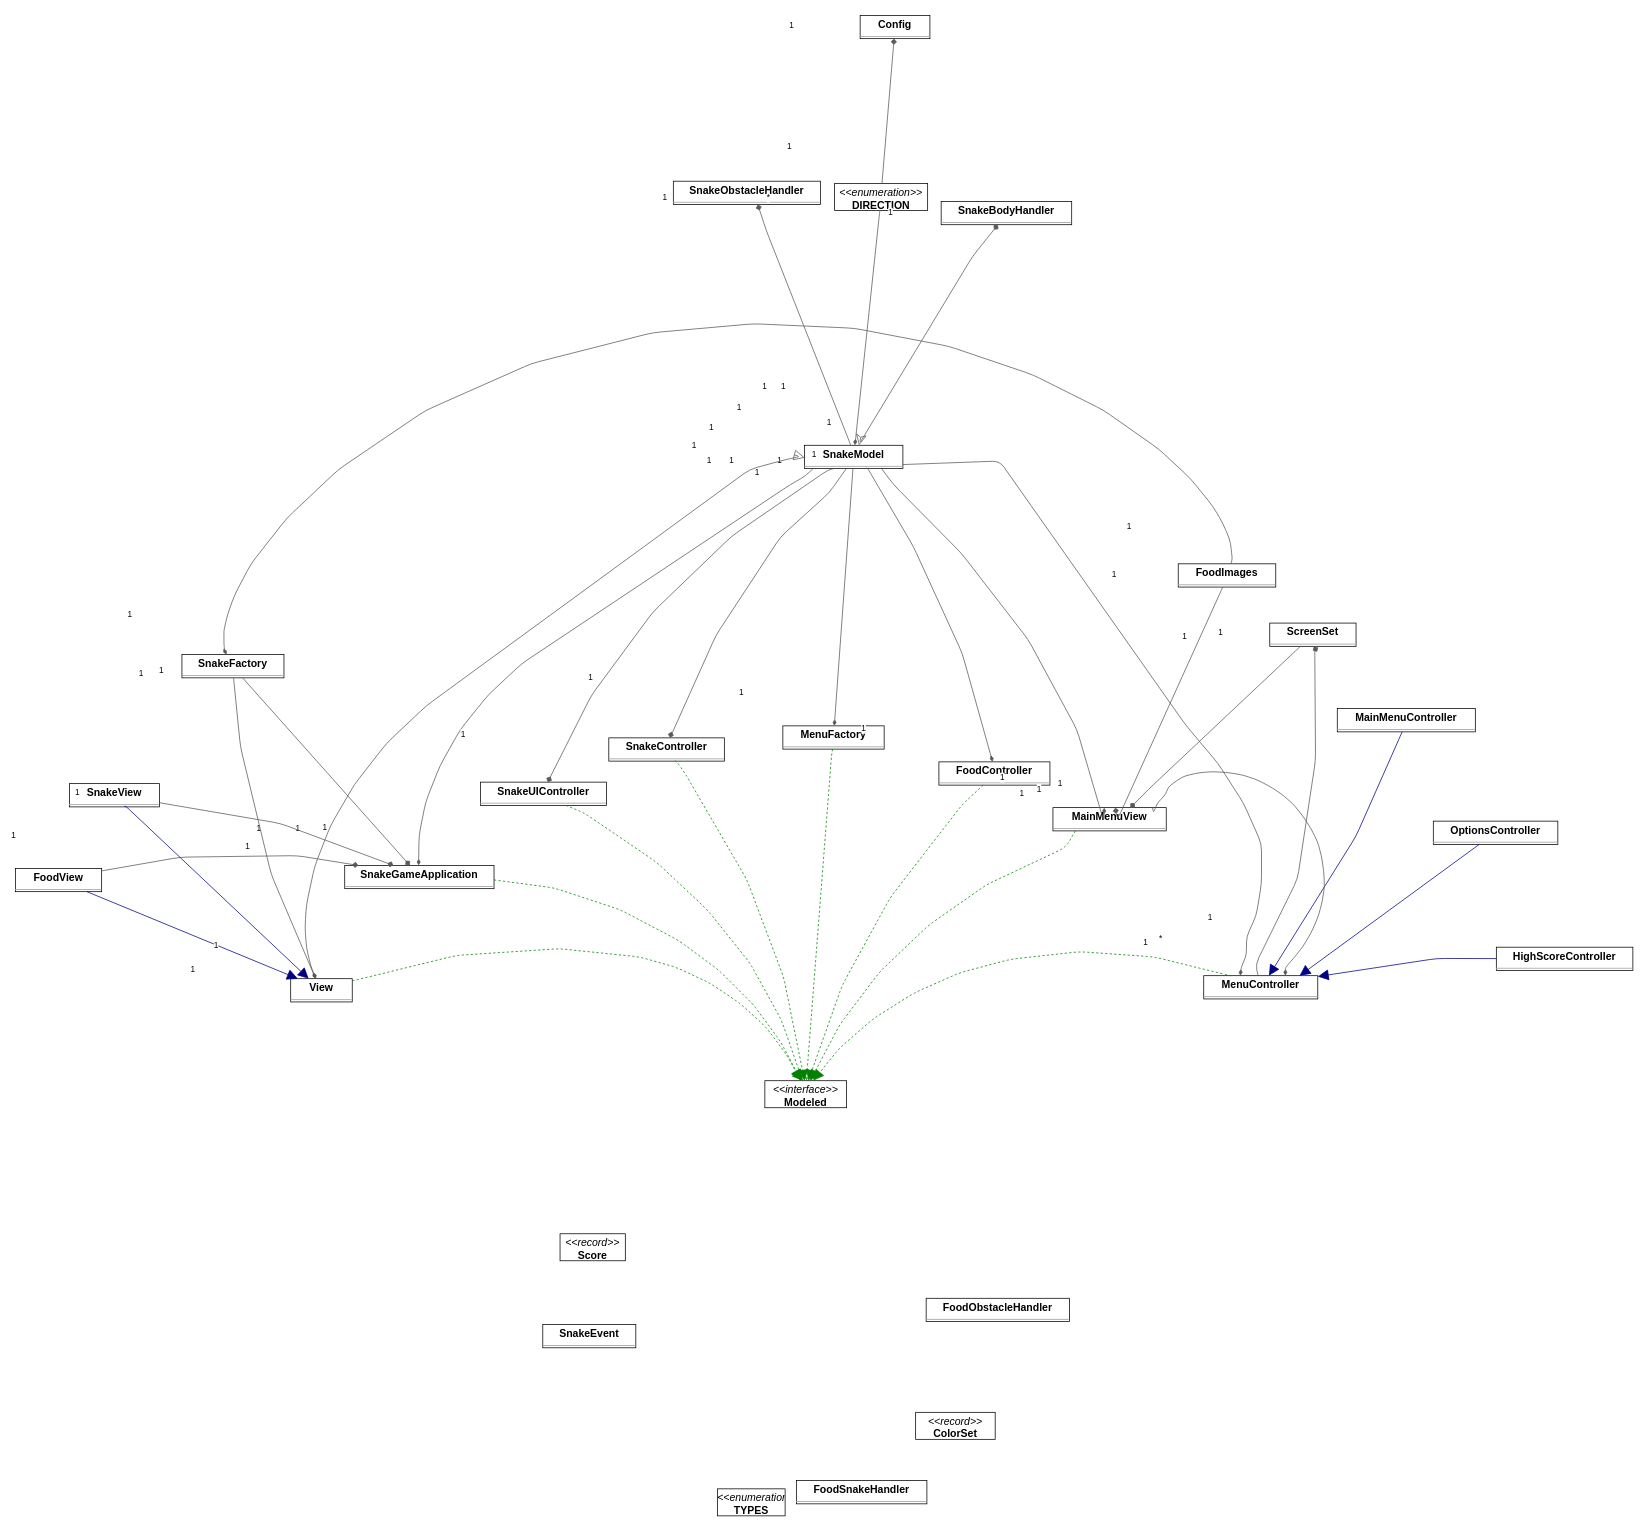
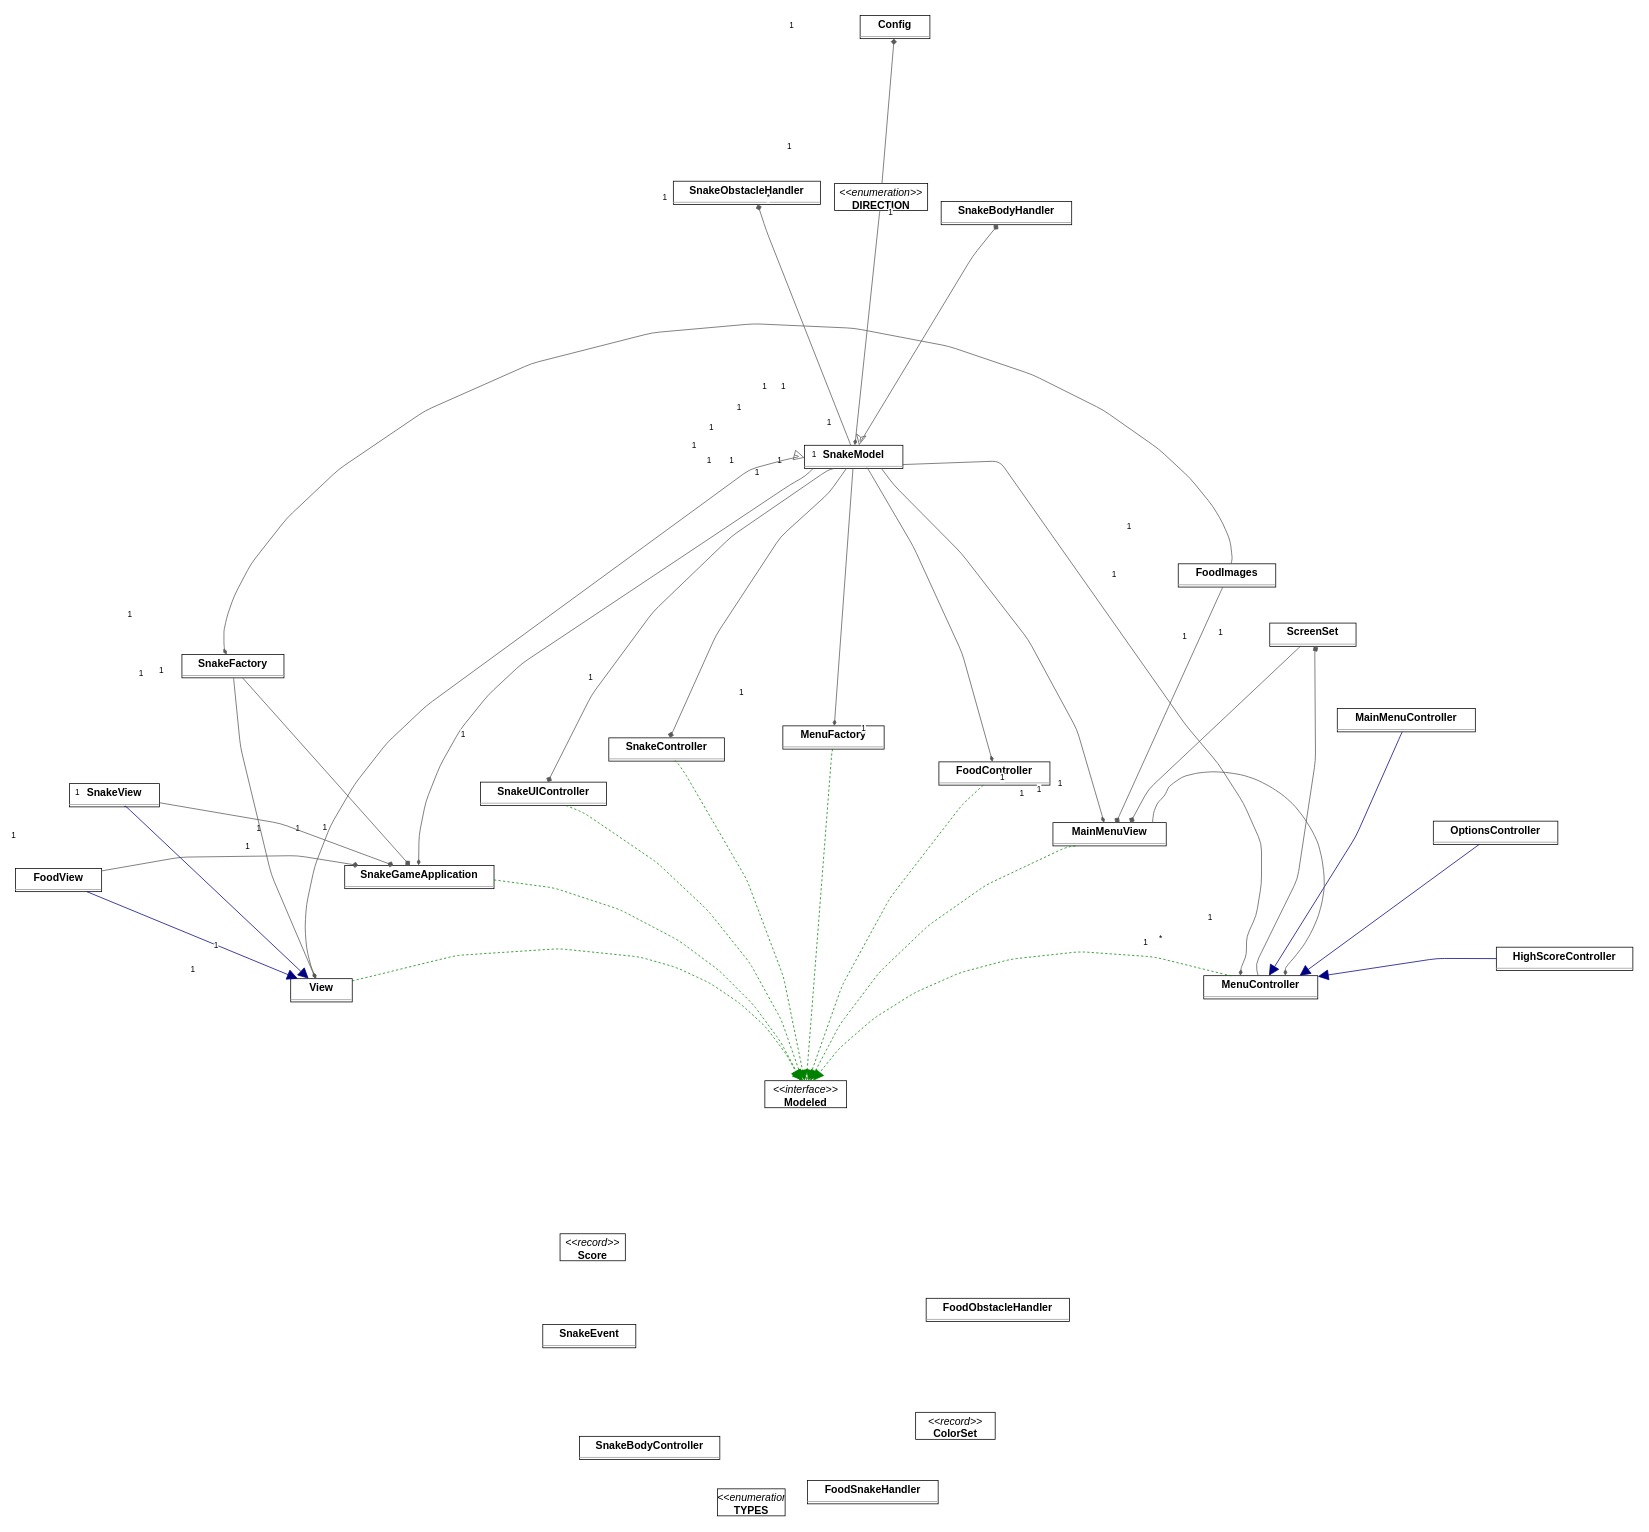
- <mxCell id="12" value="&lt;p style=&quot;margin:0px;margin-top:4px;text-align:center;&quot;&gt;&lt;b&gt;MainMenuView&lt;/b&gt;&lt;/p&gt;&lt;hr size=&quot;1&quot;/&gt;" style="verticalAlign=top;align=left;overflow=fill;fontSize=14;fontFamily=Helvetica;html=1;rounded=0;shadow=0;comic=0;labelBackgroundColor=none;strokeWidth=1;" parent="1" vertex="1"><mxGeometry x="1403" y="1076" width="151" height="31" as="geometry" /></mxCell>
+ <mxCell id="12" value="&lt;p style=&quot;margin:0px;margin-top:4px;text-align:center;&quot;&gt;&lt;b&gt;MainMenuView&lt;/b&gt;&lt;/p&gt;&lt;hr size=&quot;1&quot;/&gt;" style="verticalAlign=top;align=left;overflow=fill;fontSize=14;fontFamily=Helvetica;html=1;rounded=0;shadow=0;comic=0;labelBackgroundColor=none;strokeWidth=1;" parent="1" vertex="1"><mxGeometry x="1403" y="1096" width="151" height="31" as="geometry" /></mxCell>
+ <mxCell id="19" value="&lt;p style=&quot;margin:0px;margin-top:4px;text-align:center;&quot;&gt;&lt;b&gt;SnakeBodyController&lt;/b&gt;&lt;/p&gt;&lt;hr size=&quot;1&quot;/&gt;" style="verticalAlign=top;align=left;overflow=fill;fontSize=14;fontFamily=Helvetica;html=1;rounded=0;shadow=0;comic=0;labelBackgroundColor=none;strokeWidth=1;" parent="1" vertex="1"><mxGeometry x="772" y="1914" width="187" height="31" as="geometry" /></mxCell>
- <mxCell id="8" value="&lt;p style=&quot;margin:0px;margin-top:4px;text-align:center;&quot;&gt;&lt;b&gt;FoodSnakeHandler&lt;/b&gt;&lt;/p&gt;&lt;hr size=&quot;1&quot;/&gt;" style="verticalAlign=top;align=left;overflow=fill;fontSize=14;fontFamily=Helvetica;html=1;rounded=0;shadow=0;comic=0;labelBackgroundColor=none;strokeWidth=1;" parent="1" vertex="1"><mxGeometry x="1061" y="1973" width="174" height="31" as="geometry" /></mxCell>
+ <mxCell id="8" value="&lt;p style=&quot;margin:0px;margin-top:4px;text-align:center;&quot;&gt;&lt;b&gt;FoodSnakeHandler&lt;/b&gt;&lt;/p&gt;&lt;hr size=&quot;1&quot;/&gt;" style="verticalAlign=top;align=left;overflow=fill;fontSize=14;fontFamily=Helvetica;html=1;rounded=0;shadow=0;comic=0;labelBackgroundColor=none;strokeWidth=1;" parent="1" vertex="1"><mxGeometry x="1076" y="1973" width="174" height="31" as="geometry" /></mxCell>
